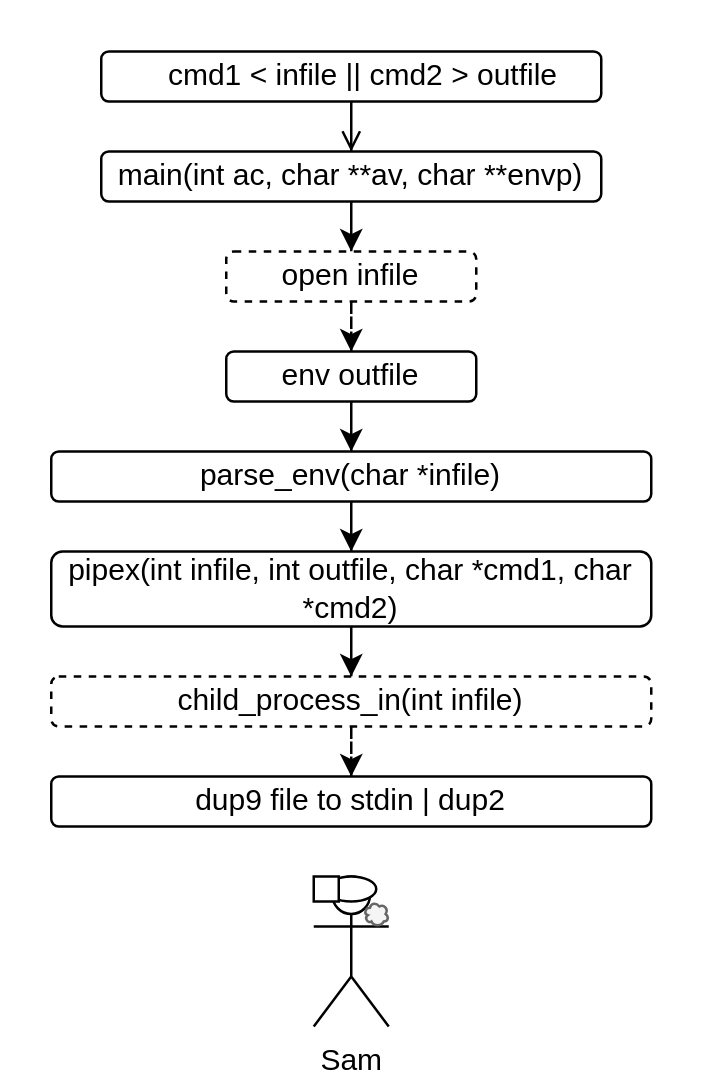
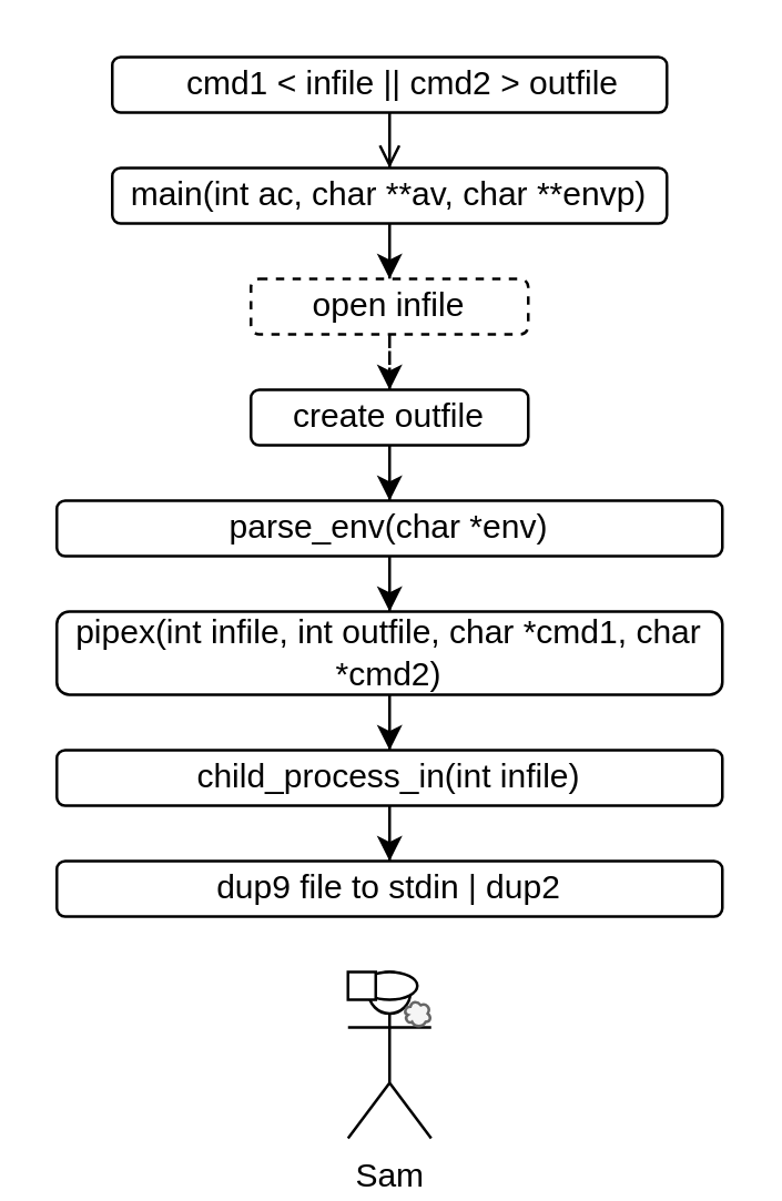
- <mxCell id="9" value="env outfile" style="rounded=1;whiteSpace=wrap;html=1;" vertex="1" parent="1"><mxGeometry x="90" y="140" width="100" height="20" as="geometry" /></mxCell>
+ <mxCell id="9" value="create outfile" style="rounded=1;whiteSpace=wrap;html=1;" vertex="1" parent="1"><mxGeometry x="90" y="140" width="100" height="20" as="geometry" /></mxCell>
- <mxCell id="13" value="parse_env(char *infile)" style="rounded=1;whiteSpace=wrap;html=1;fontSize=12;glass=0;strokeWidth=1;shadow=0;" vertex="1" parent="1"><mxGeometry x="20" y="180" width="240" height="20" as="geometry" /></mxCell>
+ <mxCell id="13" value="parse_env(char *env)" style="rounded=1;whiteSpace=wrap;html=1;fontSize=12;glass=0;strokeWidth=1;shadow=0;" vertex="1" parent="1"><mxGeometry x="20" y="180" width="240" height="20" as="geometry" /></mxCell>
- <mxCell id="15" value="child_process_in(int infile)" style="rounded=1;whiteSpace=wrap;html=1;fontSize=12;glass=0;strokeWidth=1;shadow=0;dashed=1;" vertex="1" parent="1"><mxGeometry x="20" y="270" width="240" height="20" as="geometry" /></mxCell>
+ <mxCell id="15" value="child_process_in(int infile)" style="rounded=1;whiteSpace=wrap;html=1;fontSize=12;glass=0;strokeWidth=1;shadow=0;" vertex="1" parent="1"><mxGeometry x="20" y="270" width="240" height="20" as="geometry" /></mxCell>
- <mxCell id="14" style="edgeStyle=orthogonalEdgeStyle;rounded=0;orthogonalLoop=1;jettySize=auto;html=1;entryX=0.5;entryY=0;entryDx=0;entryDy=0;dashed=1;" edge="1" parent="1" source="15" target="16"><mxGeometry relative="1" as="geometry" /></mxCell>
+ <mxCell id="14" style="edgeStyle=orthogonalEdgeStyle;rounded=0;orthogonalLoop=1;jettySize=auto;html=1;entryX=0.5;entryY=0;entryDx=0;entryDy=0;" edge="1" parent="1" source="15" target="16"><mxGeometry relative="1" as="geometry" /></mxCell>
